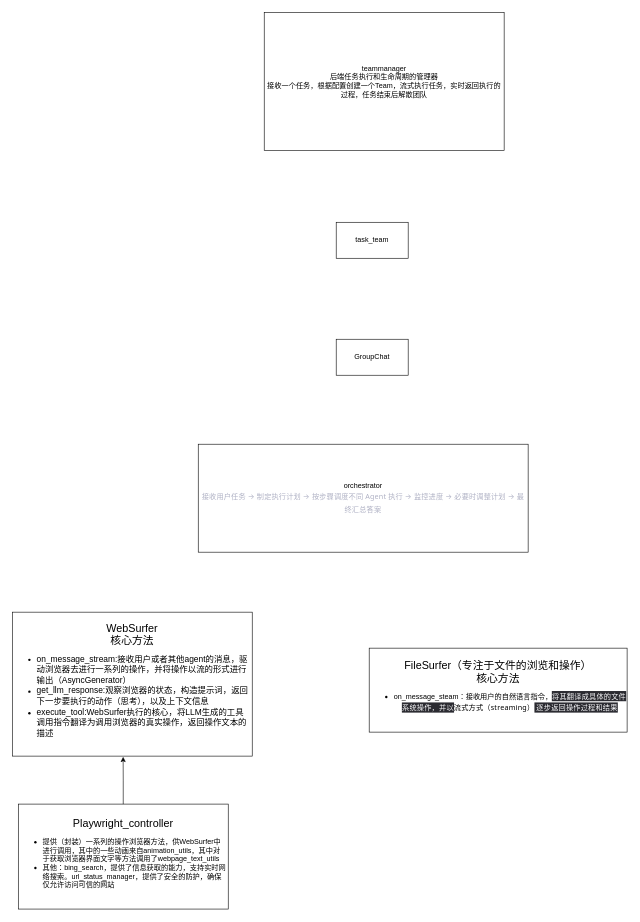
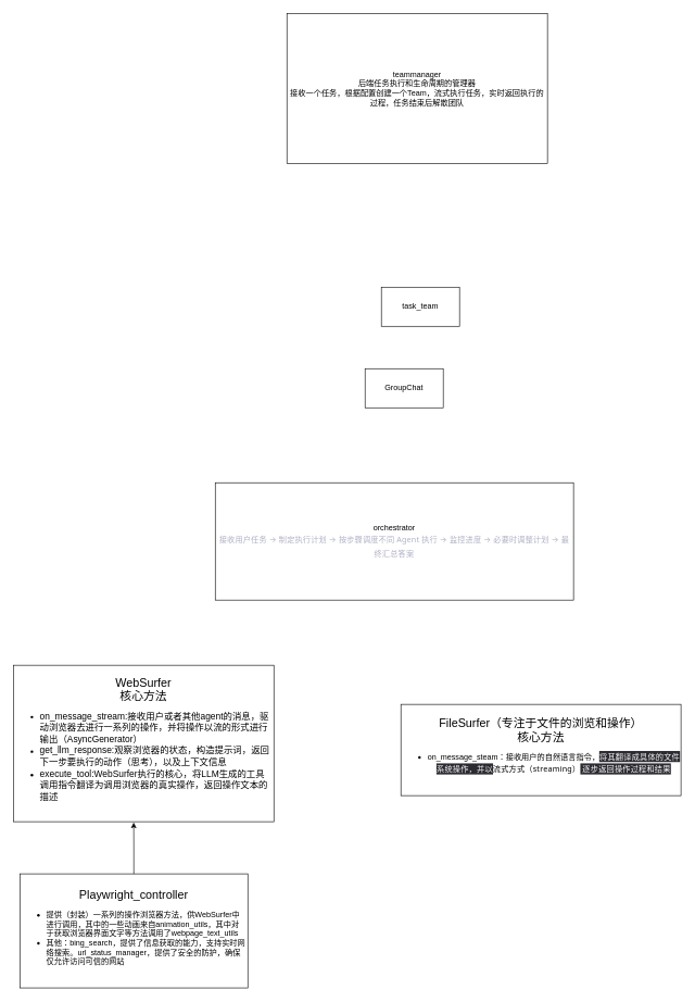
- <mxCell id="8" value="task_team" style="rounded=0;whiteSpace=wrap;html=1;" vertex="1" parent="1"><mxGeometry x="560" y="370" width="120" height="60" as="geometry" /></mxCell>
+ <mxCell id="8" value="task_team" style="rounded=0;whiteSpace=wrap;html=1;" vertex="1" parent="1"><mxGeometry x="585" y="440" width="120" height="60" as="geometry" /></mxCell>
